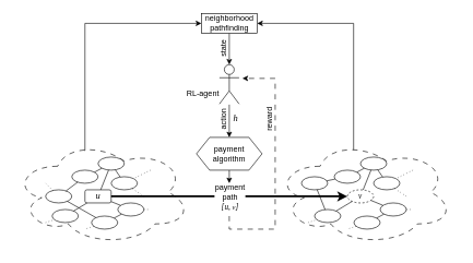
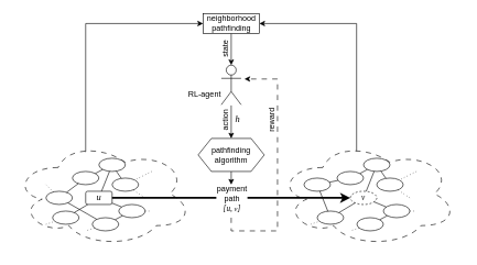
- <mxCell id="55" value="payment&lt;div&gt;algorithm&lt;/div&gt;" style="shape=hexagon;perimeter=hexagonPerimeter2;whiteSpace=wrap;html=1;fixedSize=1;" vertex="1" parent="1"><mxGeometry x="299" y="209" width="100" height="50" as="geometry" /></mxCell>
+ <mxCell id="55" value="pathfinding&lt;div&gt;algorithm&lt;/div&gt;" style="shape=hexagon;perimeter=hexagonPerimeter2;whiteSpace=wrap;html=1;fixedSize=1;" vertex="1" parent="1"><mxGeometry x="299" y="209" width="100" height="50" as="geometry" /></mxCell>
